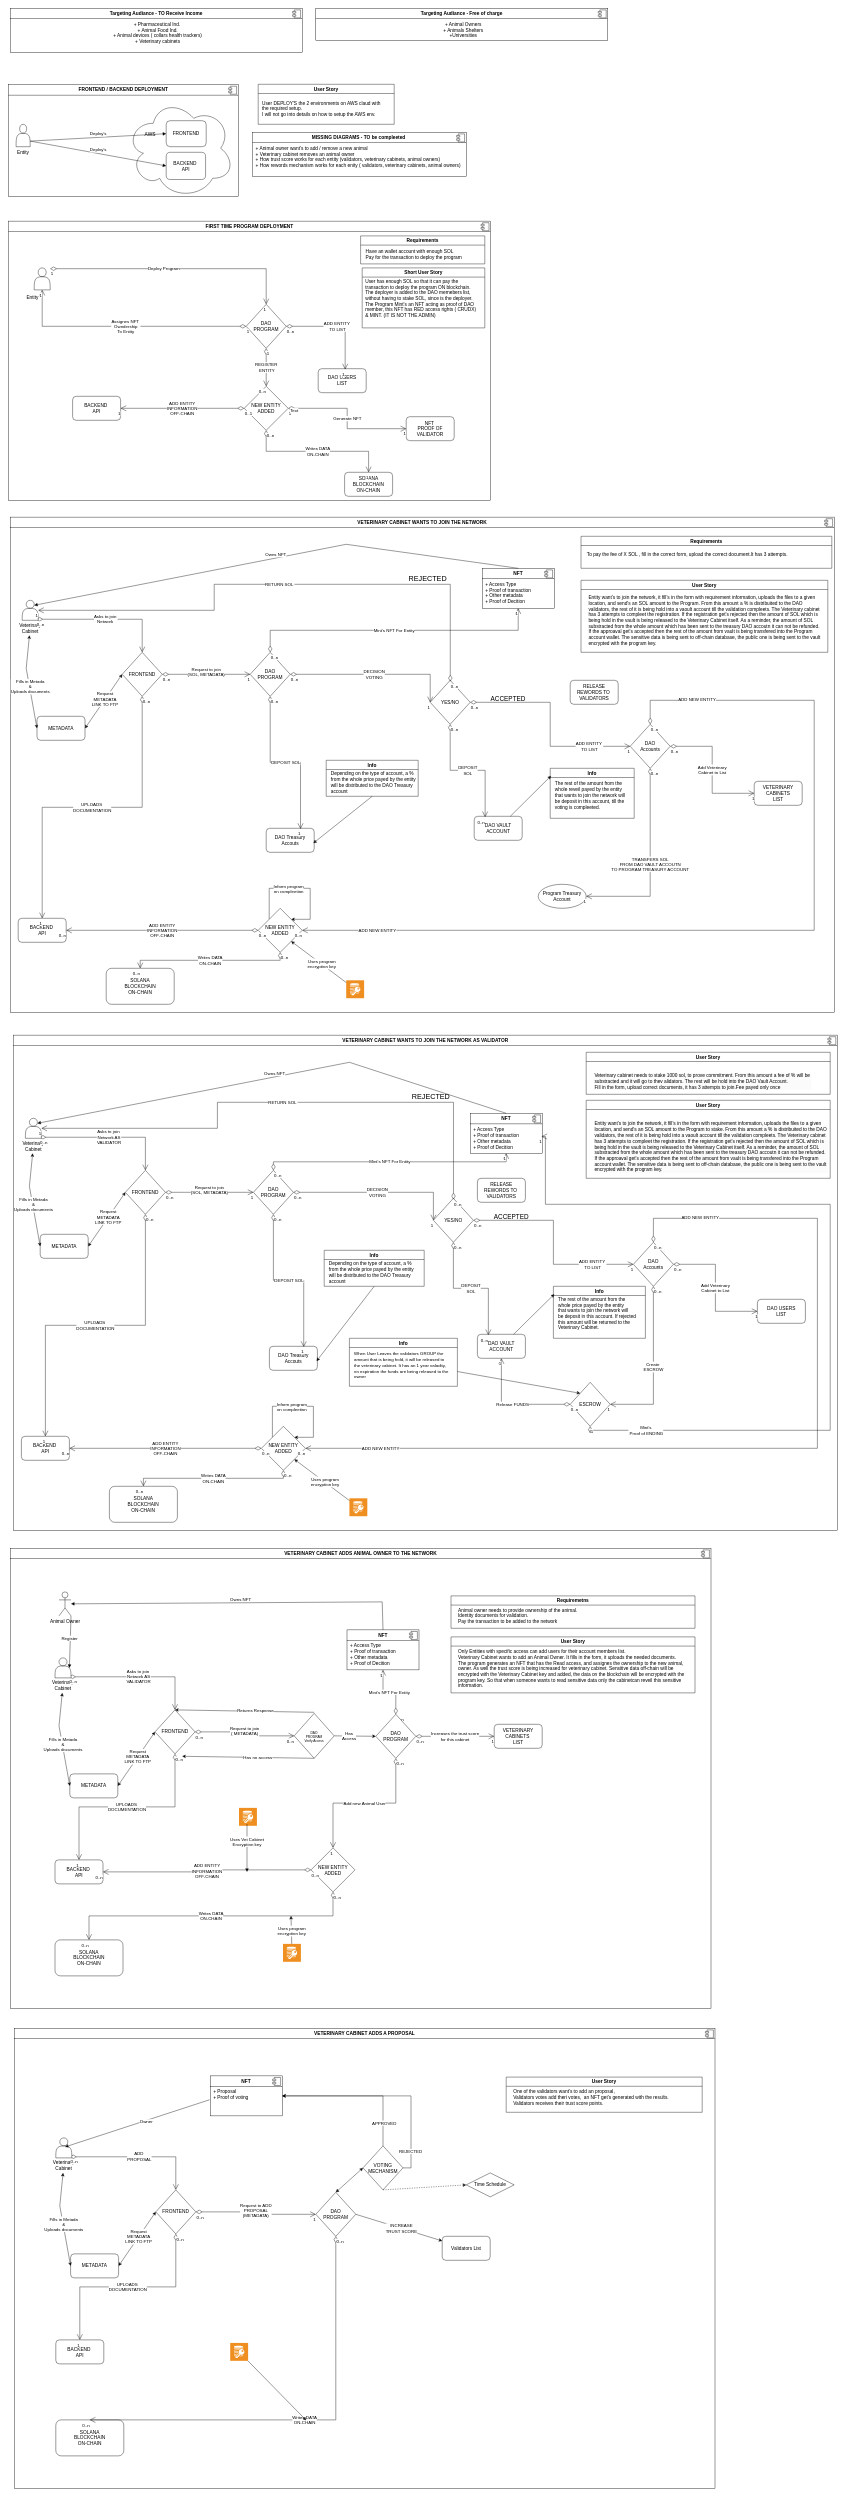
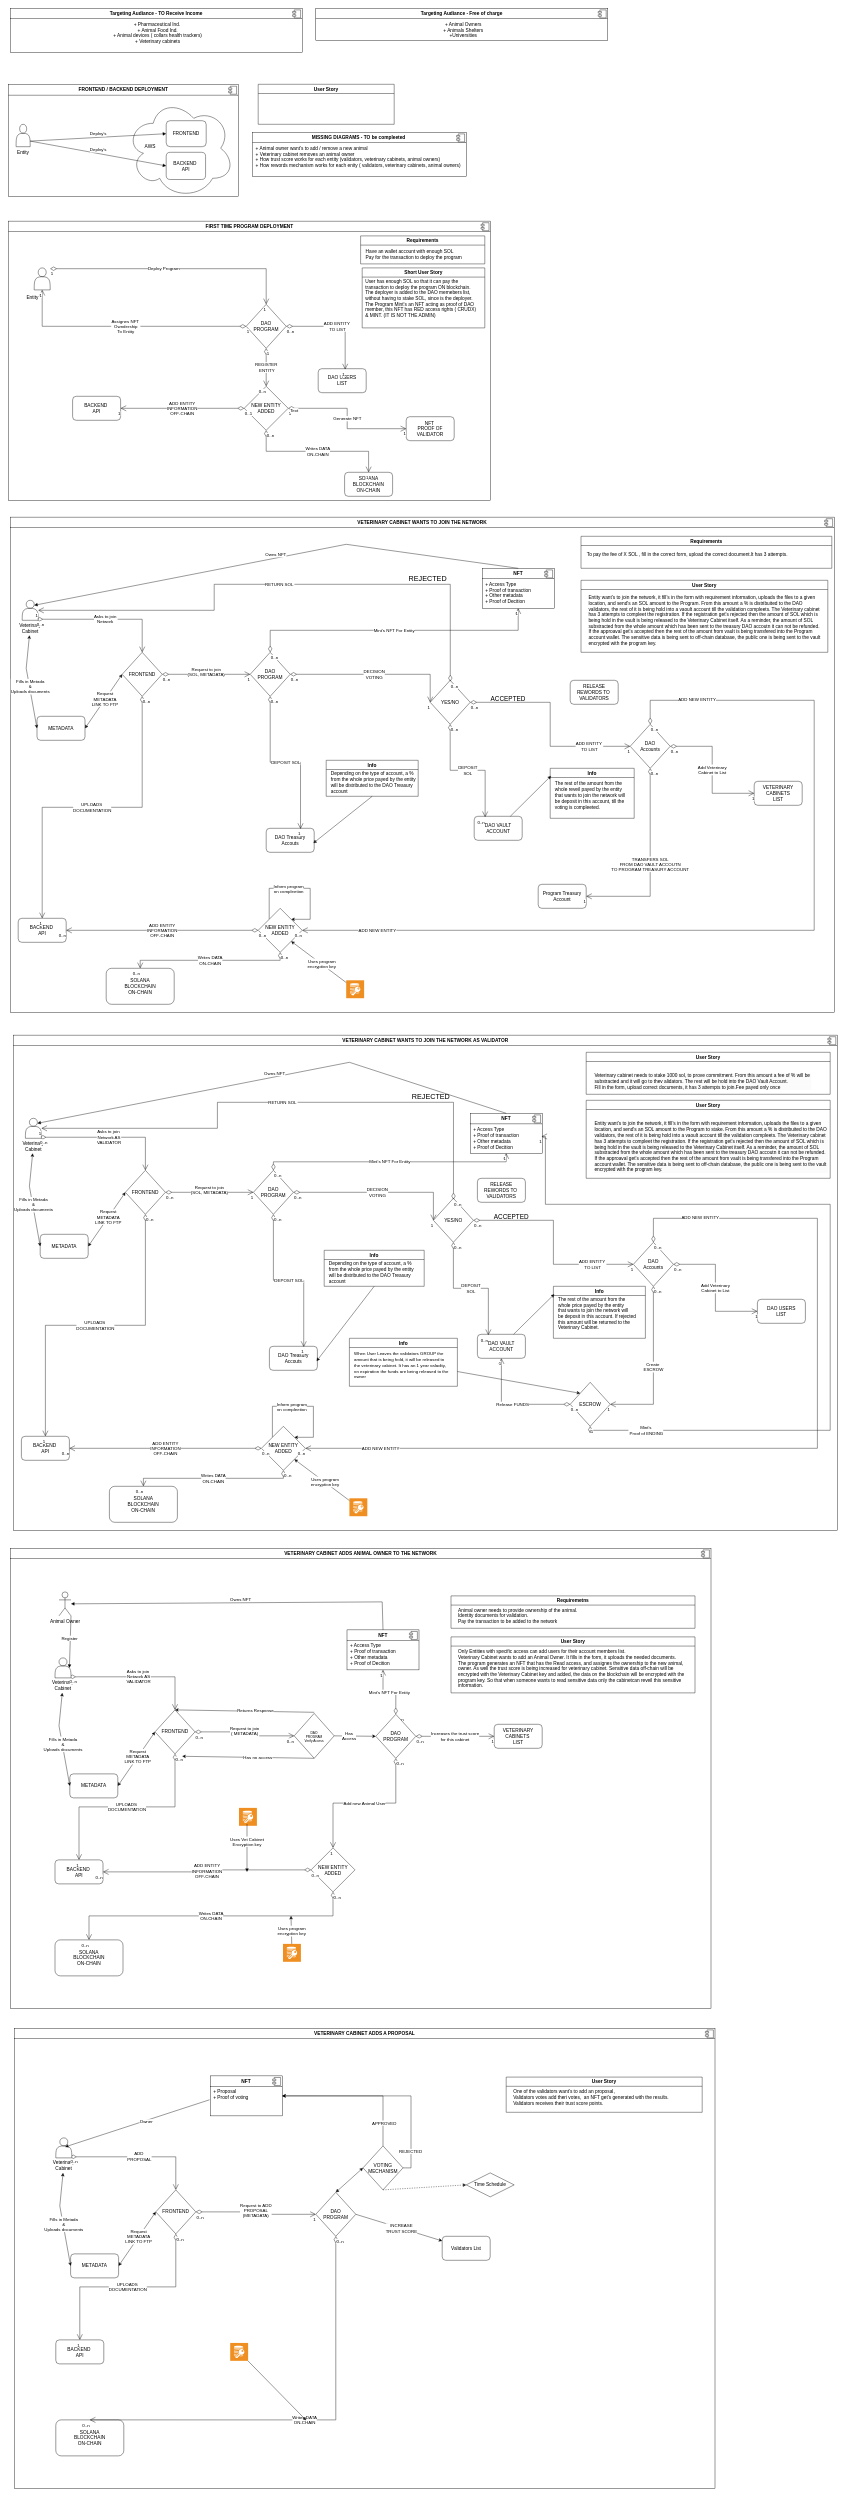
- <mxCell id="139" value="User DEPLOY'S the 2 environments on AWS claud with&lt;div&gt;the required setup.&lt;/div&gt;&lt;div&gt;I will not go into details on how to setup the AWS env.&lt;/div&gt;" style="text;html=1;align=left;verticalAlign=middle;resizable=0;points=[];autosize=1;strokeColor=none;fillColor=default;" parent="138" vertex="1"><mxGeometry x="7.996" y="31.003" width="320" height="60" as="geometry" /></mxCell>
- <mxCell id="14" value="AWS" style="text;html=1;align=center;verticalAlign=middle;whiteSpace=wrap;rounded=0;" parent="4" vertex="1"><mxGeometry x="310" y="70" width="60" height="30" as="geometry" /></mxCell>
+ <mxCell id="14" value="AWS" style="text;html=1;align=center;verticalAlign=middle;whiteSpace=wrap;rounded=0;" parent="4" vertex="1"><mxGeometry x="310" y="100" width="60" height="30" as="geometry" /></mxCell>
- <mxCell id="63" value="&lt;div&gt;Program Treasury&lt;/div&gt;&lt;div&gt;Account&lt;/div&gt;" style="ellipse;whiteSpace=wrap;html=1;" parent="23" vertex="1"><mxGeometry x="1290" y="820" width="120" height="60" as="geometry" /></mxCell>
+ <mxCell id="63" value="&lt;div&gt;Program Treasury&lt;/div&gt;&lt;div&gt;Account&lt;/div&gt;" style="rounded=1;whiteSpace=wrap;html=1;" parent="23" vertex="1"><mxGeometry x="1290" y="820" width="120" height="60" as="geometry" /></mxCell>
